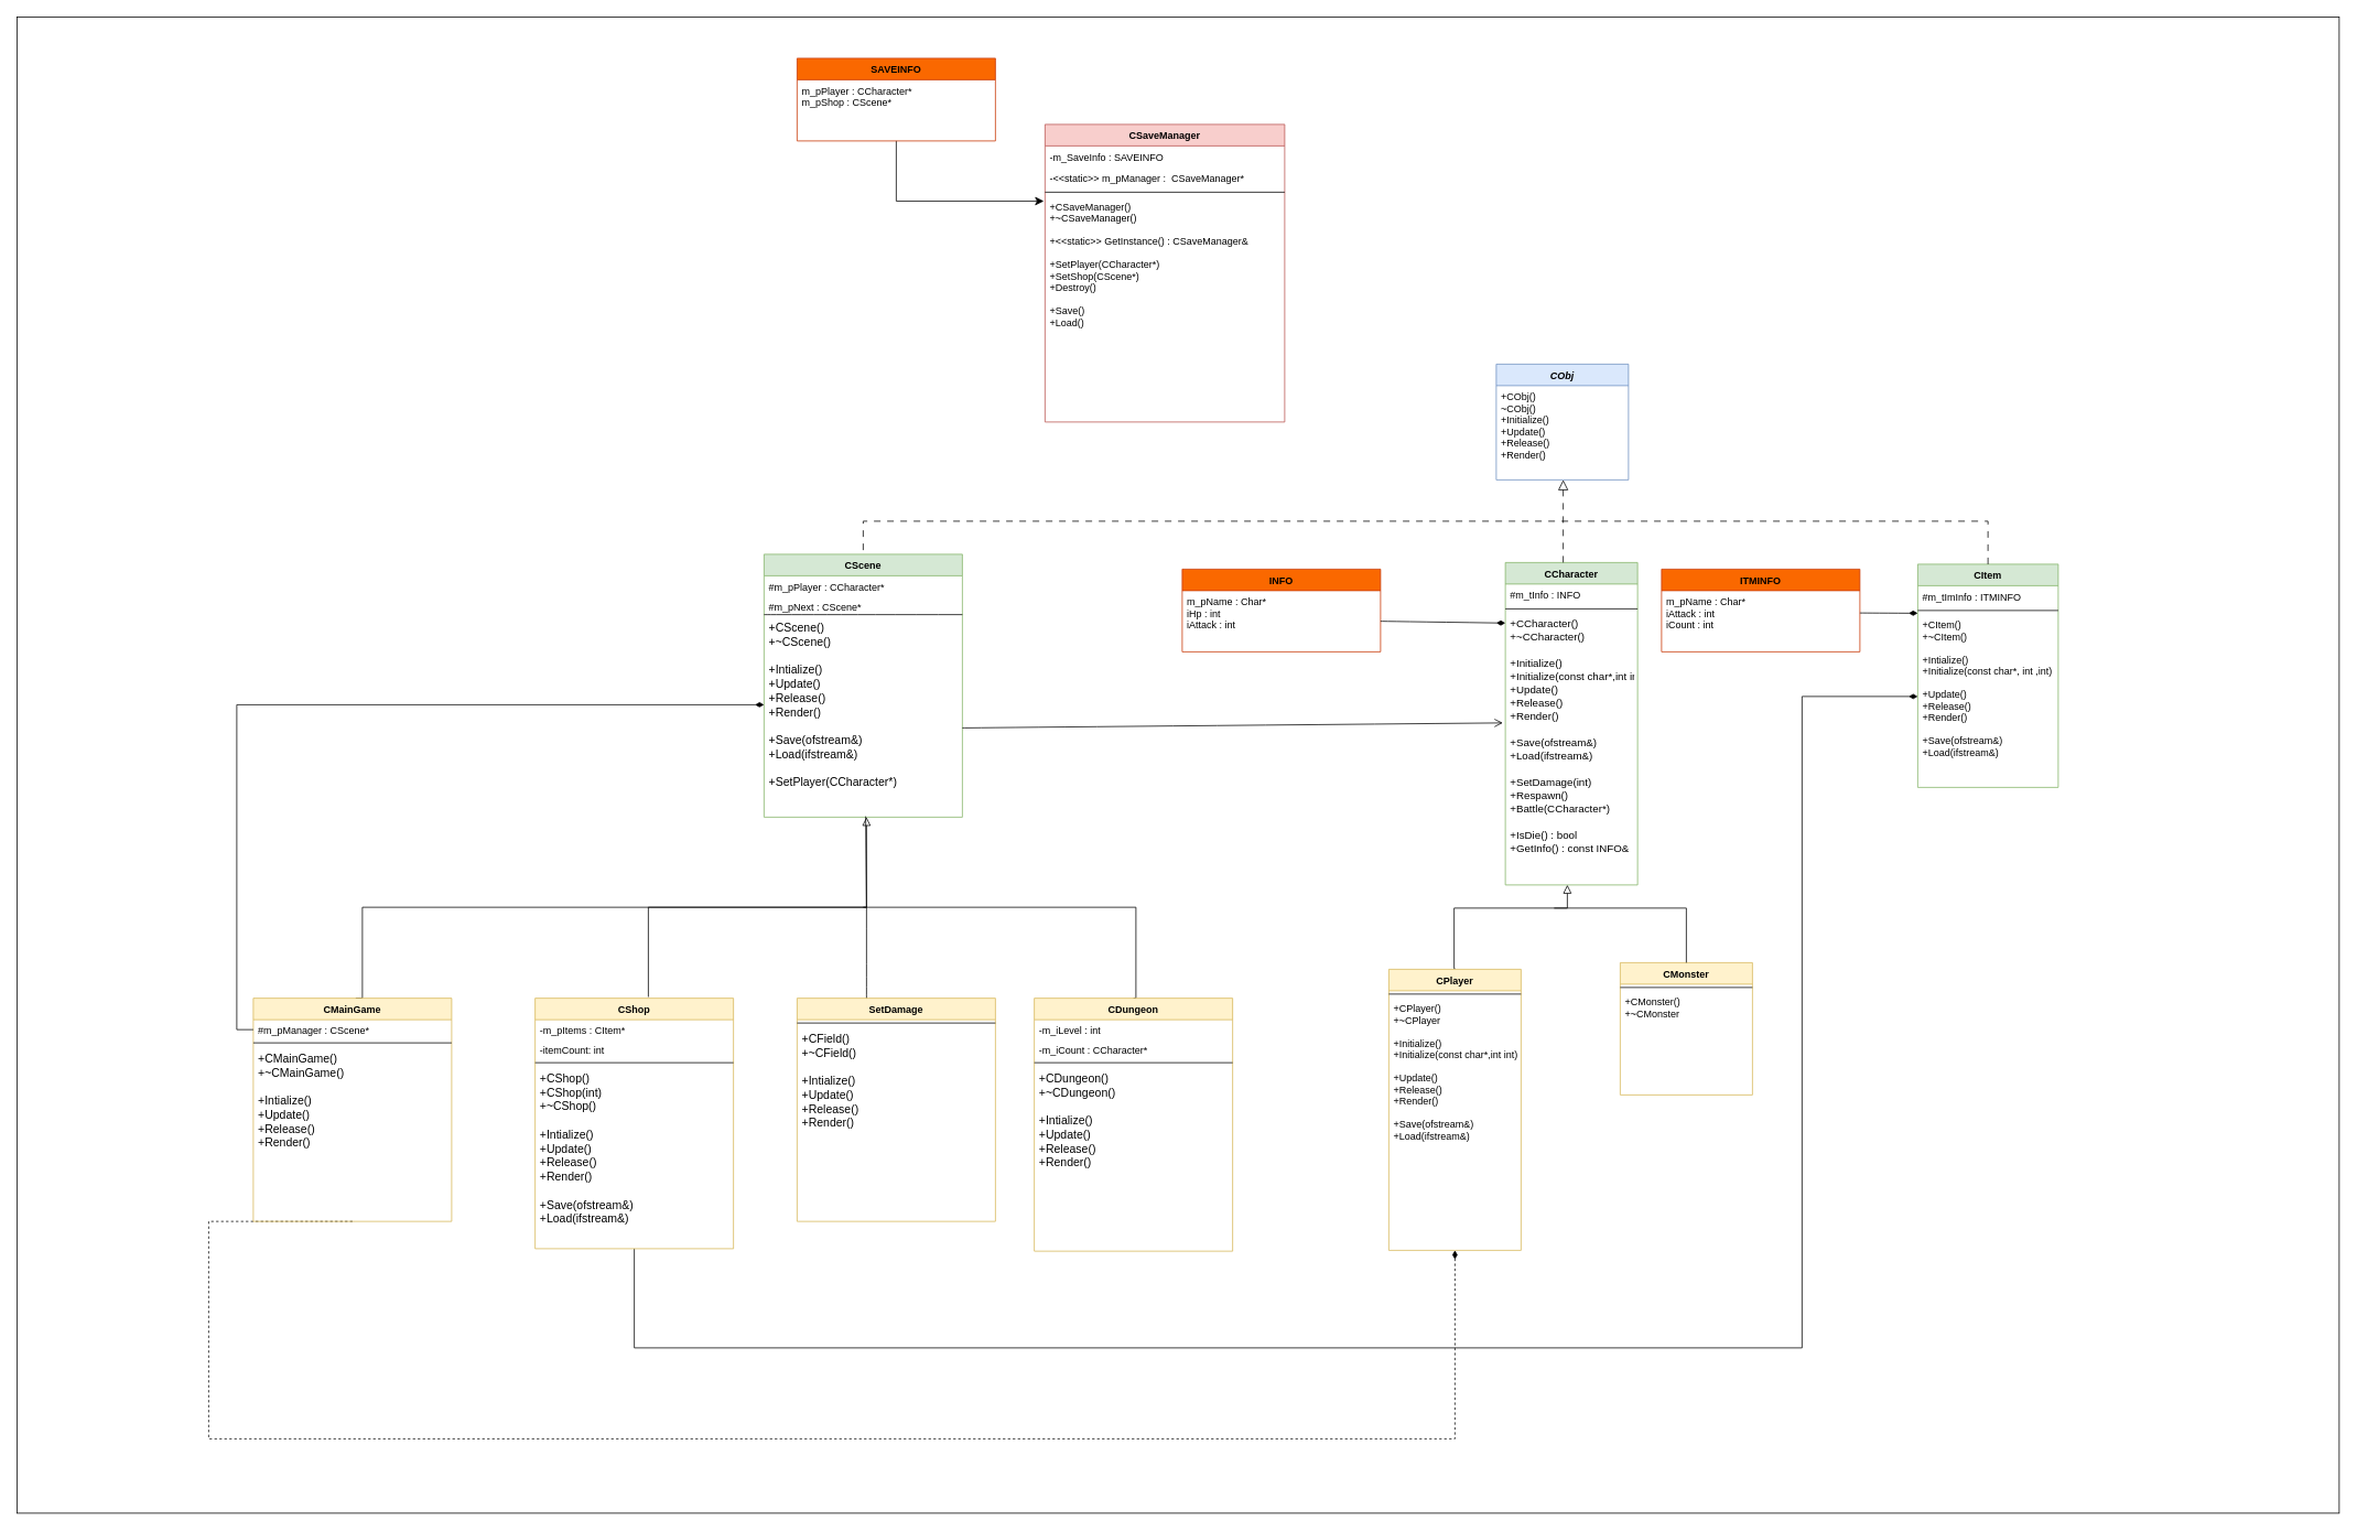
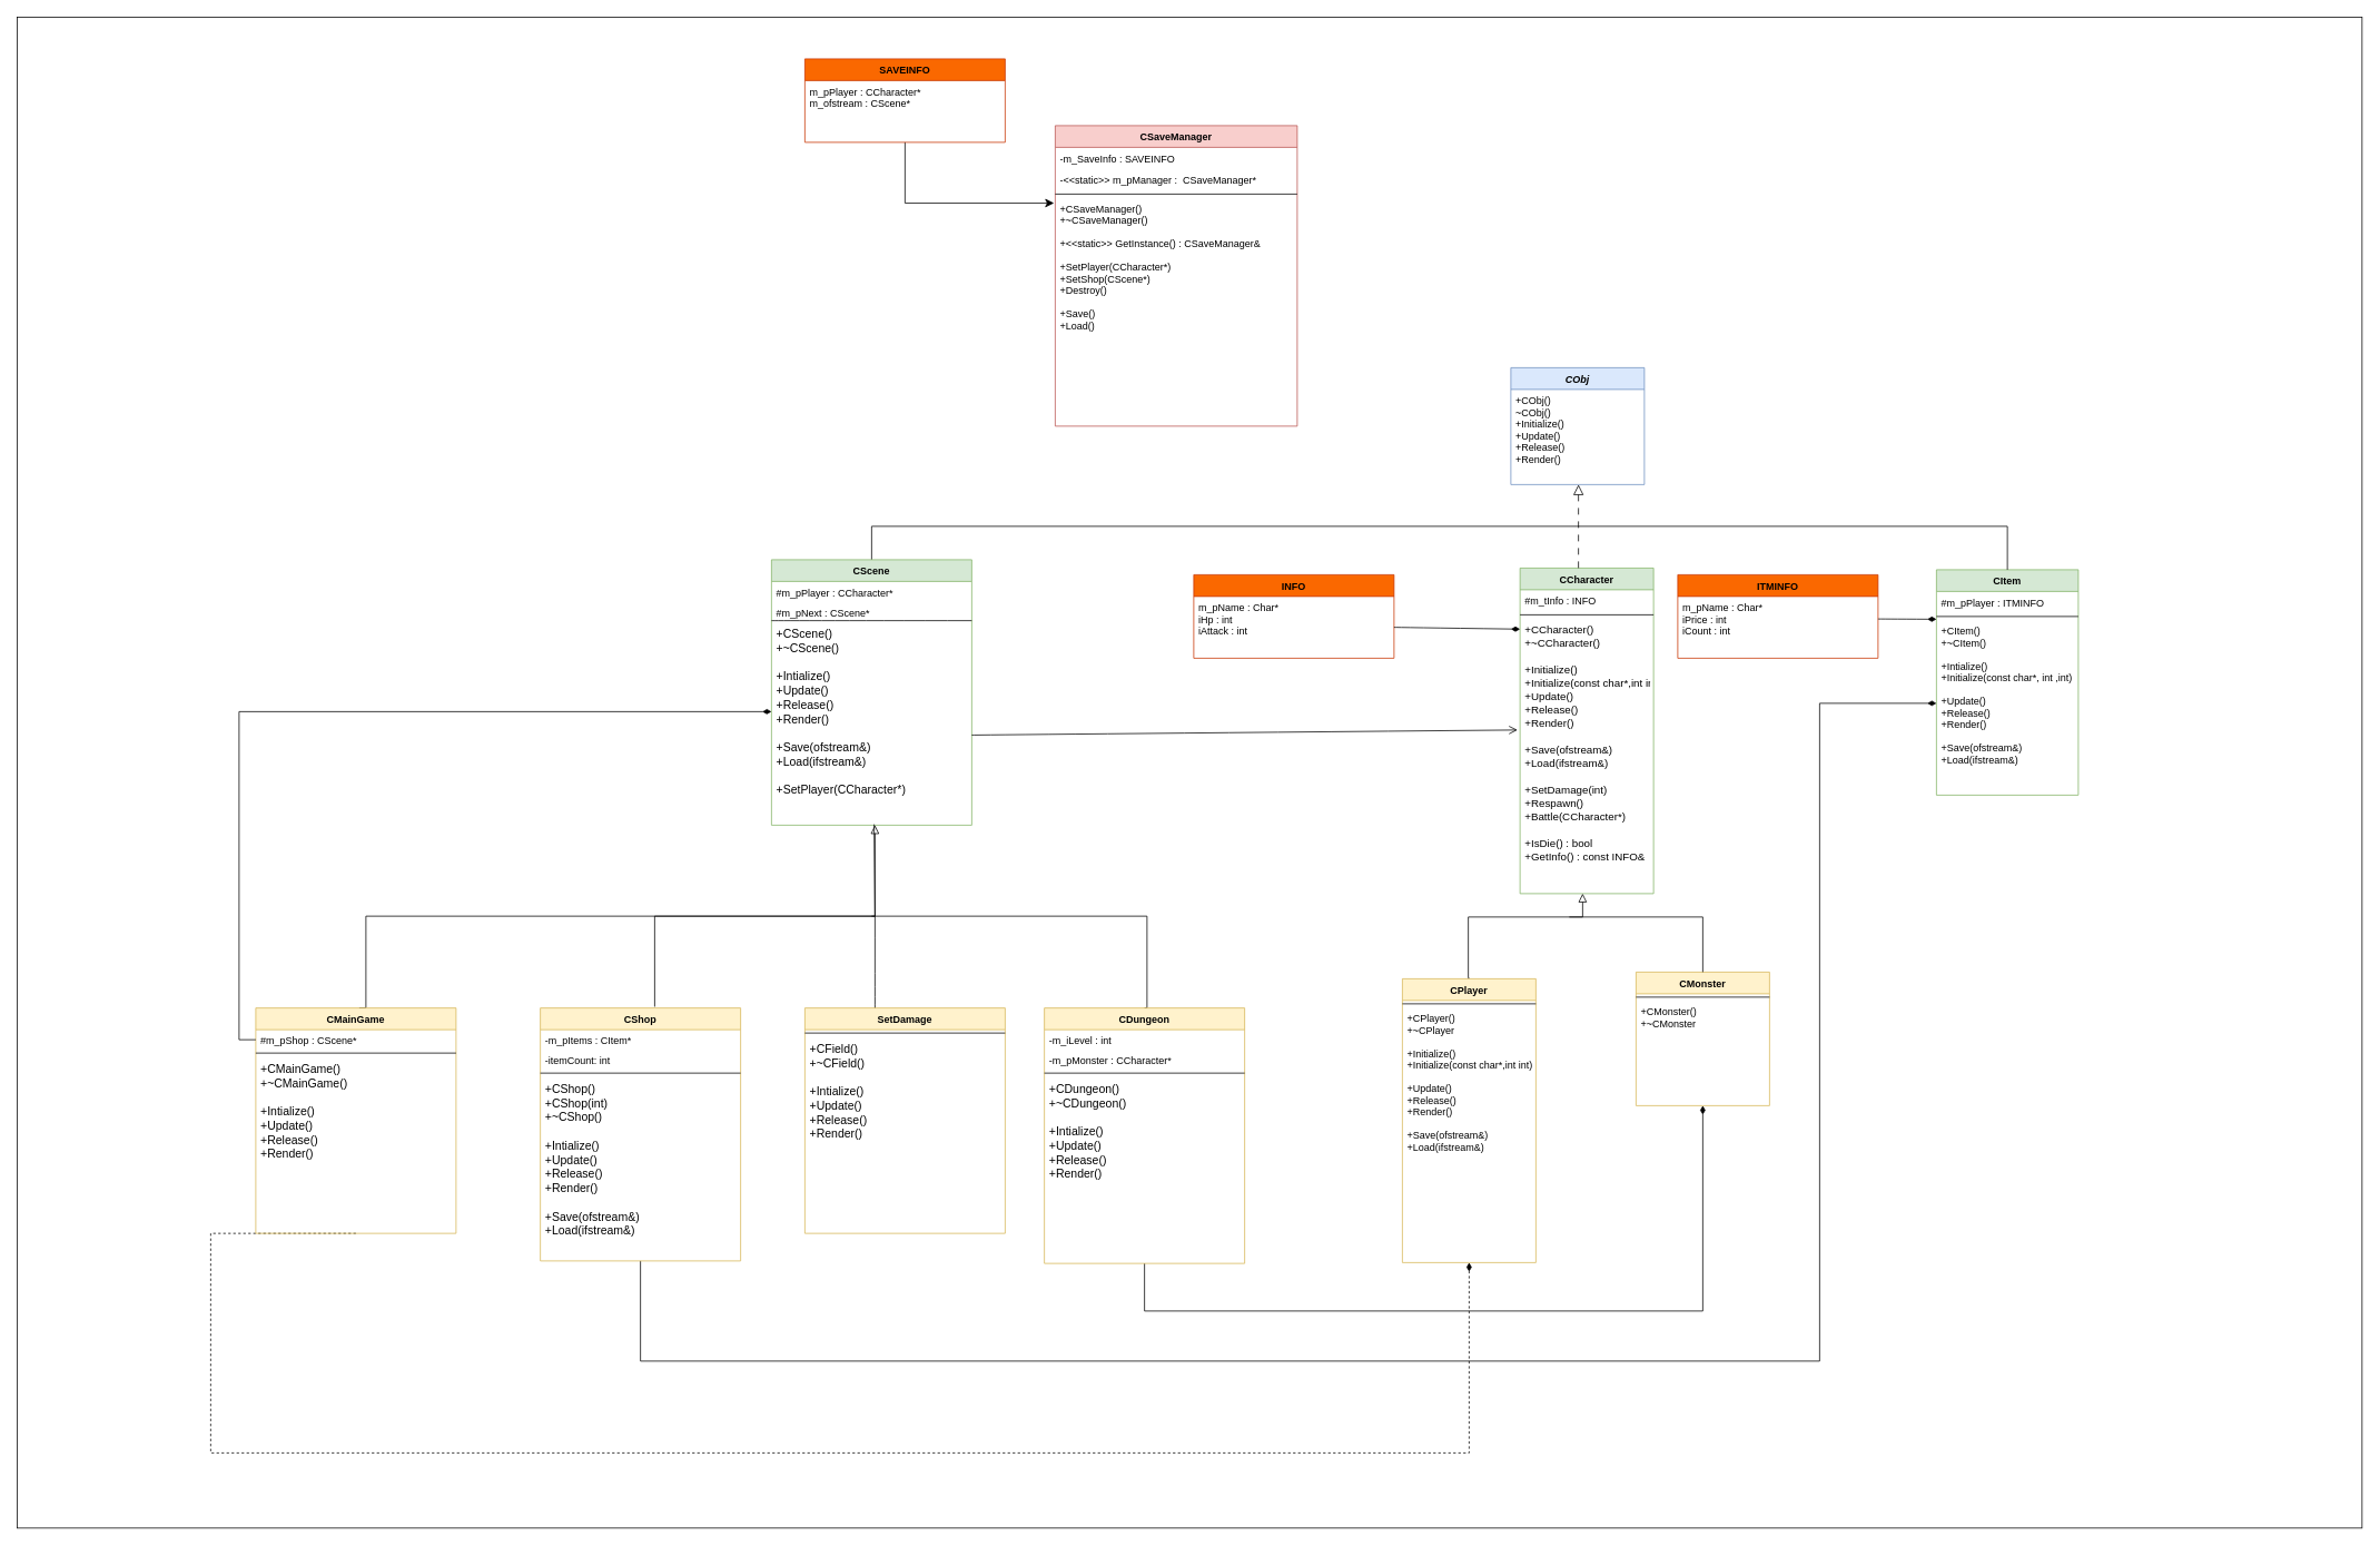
- <mxCell id="67" value="m_pPlayer : CCharacter*&#10;m_pShop : CScene*" style="text;align=left;verticalAlign=top;spacingLeft=4;spacingRight=4;overflow=hidden;rotatable=0;points=[[0,0.5],[1,0.5]];portConstraint=eastwest;" parent="66" vertex="1"><mxGeometry y="26" width="240" height="54" as="geometry" /></mxCell>
+ <mxCell id="67" value="m_pPlayer : CCharacter*&#10;m_ofstream : CScene*" style="text;align=left;verticalAlign=top;spacingLeft=4;spacingRight=4;overflow=hidden;rotatable=0;points=[[0,0.5],[1,0.5]];portConstraint=eastwest;" parent="66" vertex="1"><mxGeometry y="26" width="240" height="54" as="geometry" /></mxCell>
- <mxCell id="14" value="" style="endArrow=none;endSize=10;endFill=0;shadow=0;strokeWidth=1;rounded=0;curved=0;edgeStyle=elbowEdgeStyle;elbow=vertical;entryX=0.5;entryY=0;entryDx=0;entryDy=0;startFill=0;dashed=1;dashPattern=8 8;" parent="1" source="10" target="15" edge="1"><mxGeometry width="160" relative="1" as="geometry"><mxPoint x="1780" y="693" as="sourcePoint" /><mxPoint x="1620" y="570" as="targetPoint" /><Array as="points"><mxPoint x="1620" y="630" /><mxPoint x="1870" y="630" /></Array></mxGeometry></mxCell>
+ <mxCell id="14" value="" style="endArrow=none;endSize=10;endFill=0;shadow=0;strokeWidth=1;rounded=0;curved=0;edgeStyle=elbowEdgeStyle;elbow=vertical;entryX=0.5;entryY=0;entryDx=0;entryDy=0;startFill=0;dashed=0;dashPattern=8 8;" parent="1" source="10" target="15" edge="1"><mxGeometry width="160" relative="1" as="geometry"><mxPoint x="1780" y="693" as="sourcePoint" /><mxPoint x="1620" y="570" as="targetPoint" /><Array as="points"><mxPoint x="1620" y="630" /><mxPoint x="1870" y="630" /></Array></mxGeometry></mxCell>
- <mxCell id="11" value="#m_tImInfo : ITMINFO" style="text;align=left;verticalAlign=top;spacingLeft=4;spacingRight=4;overflow=hidden;rotatable=0;points=[[0,0.5],[1,0.5]];portConstraint=eastwest;" parent="10" vertex="1"><mxGeometry y="26" width="170" height="26" as="geometry" /></mxCell>
+ <mxCell id="11" value="#m_pPlayer : ITMINFO" style="text;align=left;verticalAlign=top;spacingLeft=4;spacingRight=4;overflow=hidden;rotatable=0;points=[[0,0.5],[1,0.5]];portConstraint=eastwest;" parent="10" vertex="1"><mxGeometry y="26" width="170" height="26" as="geometry" /></mxCell>
- <mxCell id="24" value="m_pName : Char*&#10;iAttack : int&#10;iCount : int" style="text;align=left;verticalAlign=top;spacingLeft=4;spacingRight=4;overflow=hidden;rotatable=0;points=[[0,0.5],[1,0.5]];portConstraint=eastwest;" parent="23" vertex="1"><mxGeometry y="26" width="240" height="54" as="geometry" /></mxCell>
+ <mxCell id="24" value="m_pName : Char*&#10;iPrice : int&#10;iCount : int" style="text;align=left;verticalAlign=top;spacingLeft=4;spacingRight=4;overflow=hidden;rotatable=0;points=[[0,0.5],[1,0.5]];portConstraint=eastwest;" parent="23" vertex="1"><mxGeometry y="26" width="240" height="54" as="geometry" /></mxCell>
- <mxCell id="38" value="#m_pManager : CScene*" style="text;align=left;verticalAlign=top;spacingLeft=4;spacingRight=4;overflow=hidden;rotatable=0;points=[[0,0.5],[1,0.5]];portConstraint=eastwest;" parent="37" vertex="1"><mxGeometry y="26" width="240" height="24" as="geometry" /></mxCell>
+ <mxCell id="38" value="#m_pShop : CScene*" style="text;align=left;verticalAlign=top;spacingLeft=4;spacingRight=4;overflow=hidden;rotatable=0;points=[[0,0.5],[1,0.5]];portConstraint=eastwest;" parent="37" vertex="1"><mxGeometry y="26" width="240" height="24" as="geometry" /></mxCell>
- <mxCell id="57" value="-m_iCount : CCharacter*&#10;" style="text;align=left;verticalAlign=top;spacingLeft=4;spacingRight=4;overflow=hidden;rotatable=0;points=[[0,0.5],[1,0.5]];portConstraint=eastwest;" parent="55" vertex="1"><mxGeometry y="50" width="240" height="24" as="geometry" /></mxCell>
+ <mxCell id="57" value="-m_pMonster : CCharacter*&#10;" style="text;align=left;verticalAlign=top;spacingLeft=4;spacingRight=4;overflow=hidden;rotatable=0;points=[[0,0.5],[1,0.5]];portConstraint=eastwest;" parent="55" vertex="1"><mxGeometry y="50" width="240" height="24" as="geometry" /></mxCell>
+ <mxCell id="54" style="edgeStyle=orthogonalEdgeStyle;rounded=0;orthogonalLoop=1;jettySize=auto;html=1;exitX=0.5;exitY=1;exitDx=0;exitDy=0;entryX=0.5;entryY=1;entryDx=0;entryDy=0;fontSize=12;startSize=8;endSize=8;endArrow=diamondThin;endFill=1;" parent="1" source="55" target="31" edge="1"><mxGeometry relative="1" as="geometry"><Array as="points"><mxPoint x="1371" y="1570" /><mxPoint x="2040" y="1570" /></Array></mxGeometry></mxCell>
